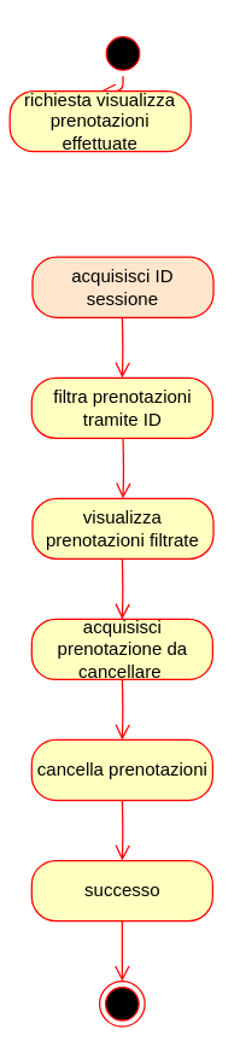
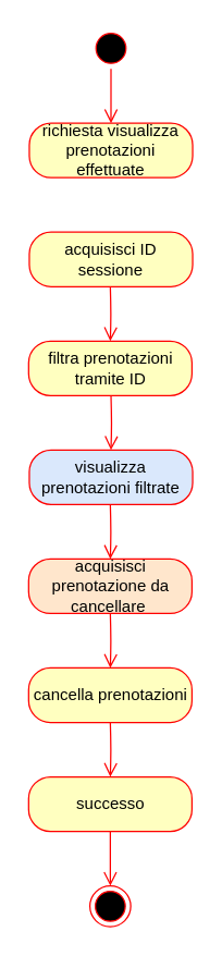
- <mxCell id="4" value="richiesta visualizza prenotazioni effettuate" style="rounded=1;whiteSpace=wrap;html=1;arcSize=40;fontColor=#000000;fillColor=#ffffc0;strokeColor=#ff0000;" vertex="1" parent="1"><mxGeometry x="6" y="60" width="120" height="40" as="geometry" /></mxCell>
+ <mxCell id="4" value="richiesta visualizza prenotazioni effettuate" style="rounded=1;whiteSpace=wrap;html=1;arcSize=40;fontColor=#000000;fillColor=#ffffc0;strokeColor=#ff0000;" vertex="1" parent="1"><mxGeometry x="21" y="90" width="120" height="40" as="geometry" /></mxCell>
- <mxCell id="7" value="acquisisci ID sessione" style="rounded=1;whiteSpace=wrap;html=1;arcSize=40;fontColor=#000000;fillColor=#ffe6cc;strokeColor=#ff0000;" vertex="1" parent="1"><mxGeometry x="21" y="170" width="120" height="40" as="geometry" /></mxCell>
+ <mxCell id="7" value="acquisisci ID sessione" style="rounded=1;whiteSpace=wrap;html=1;arcSize=40;fontColor=#000000;fillColor=#ffffc0;strokeColor=#ff0000;" vertex="1" parent="1"><mxGeometry x="21" y="170" width="120" height="40" as="geometry" /></mxCell>
- <mxCell id="11" value="visualizza prenotazioni filtrate" style="rounded=1;whiteSpace=wrap;html=1;arcSize=40;fontColor=#000000;fillColor=#ffffc0;strokeColor=#ff0000;" vertex="1" parent="1"><mxGeometry x="21" y="330" width="120" height="40" as="geometry" /></mxCell>
+ <mxCell id="11" value="visualizza prenotazioni filtrate" style="rounded=1;whiteSpace=wrap;html=1;arcSize=40;fontColor=#000000;fillColor=#dae8fc;strokeColor=#ff0000;" vertex="1" parent="1"><mxGeometry x="21" y="330" width="120" height="40" as="geometry" /></mxCell>
- <mxCell id="13" value="acquisisci prenotazione da cancellare&amp;nbsp;" style="rounded=1;whiteSpace=wrap;html=1;arcSize=40;fontColor=#000000;fillColor=#ffffc0;strokeColor=#ff0000;" vertex="1" parent="1"><mxGeometry x="20.5" y="410" width="120" height="40" as="geometry" /></mxCell>
+ <mxCell id="13" value="acquisisci prenotazione da cancellare&amp;nbsp;" style="rounded=1;whiteSpace=wrap;html=1;arcSize=40;fontColor=#000000;fillColor=#ffe6cc;strokeColor=#ff0000;" vertex="1" parent="1"><mxGeometry x="20.5" y="410" width="120" height="40" as="geometry" /></mxCell>
